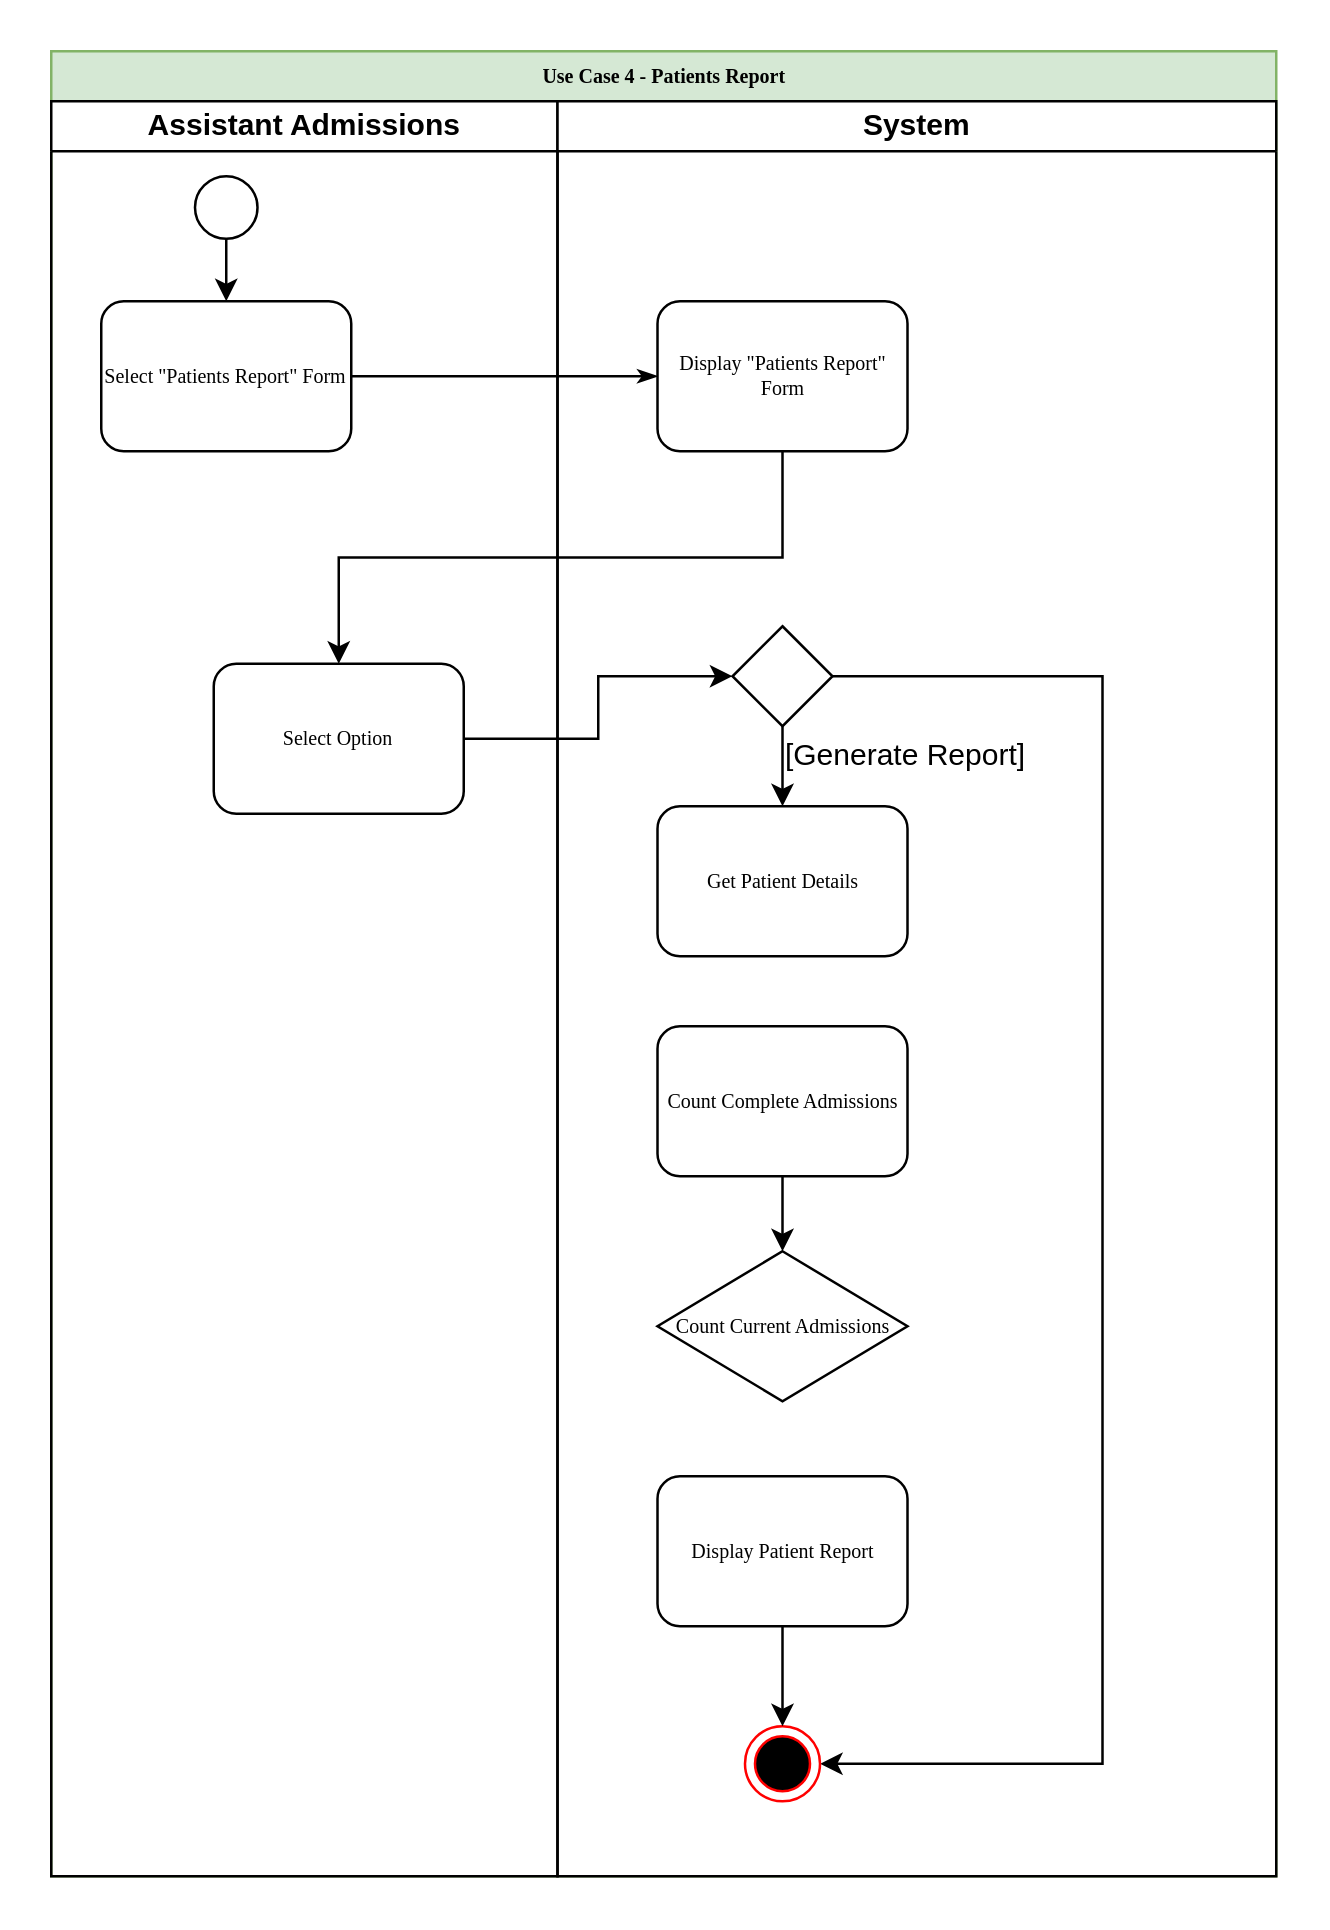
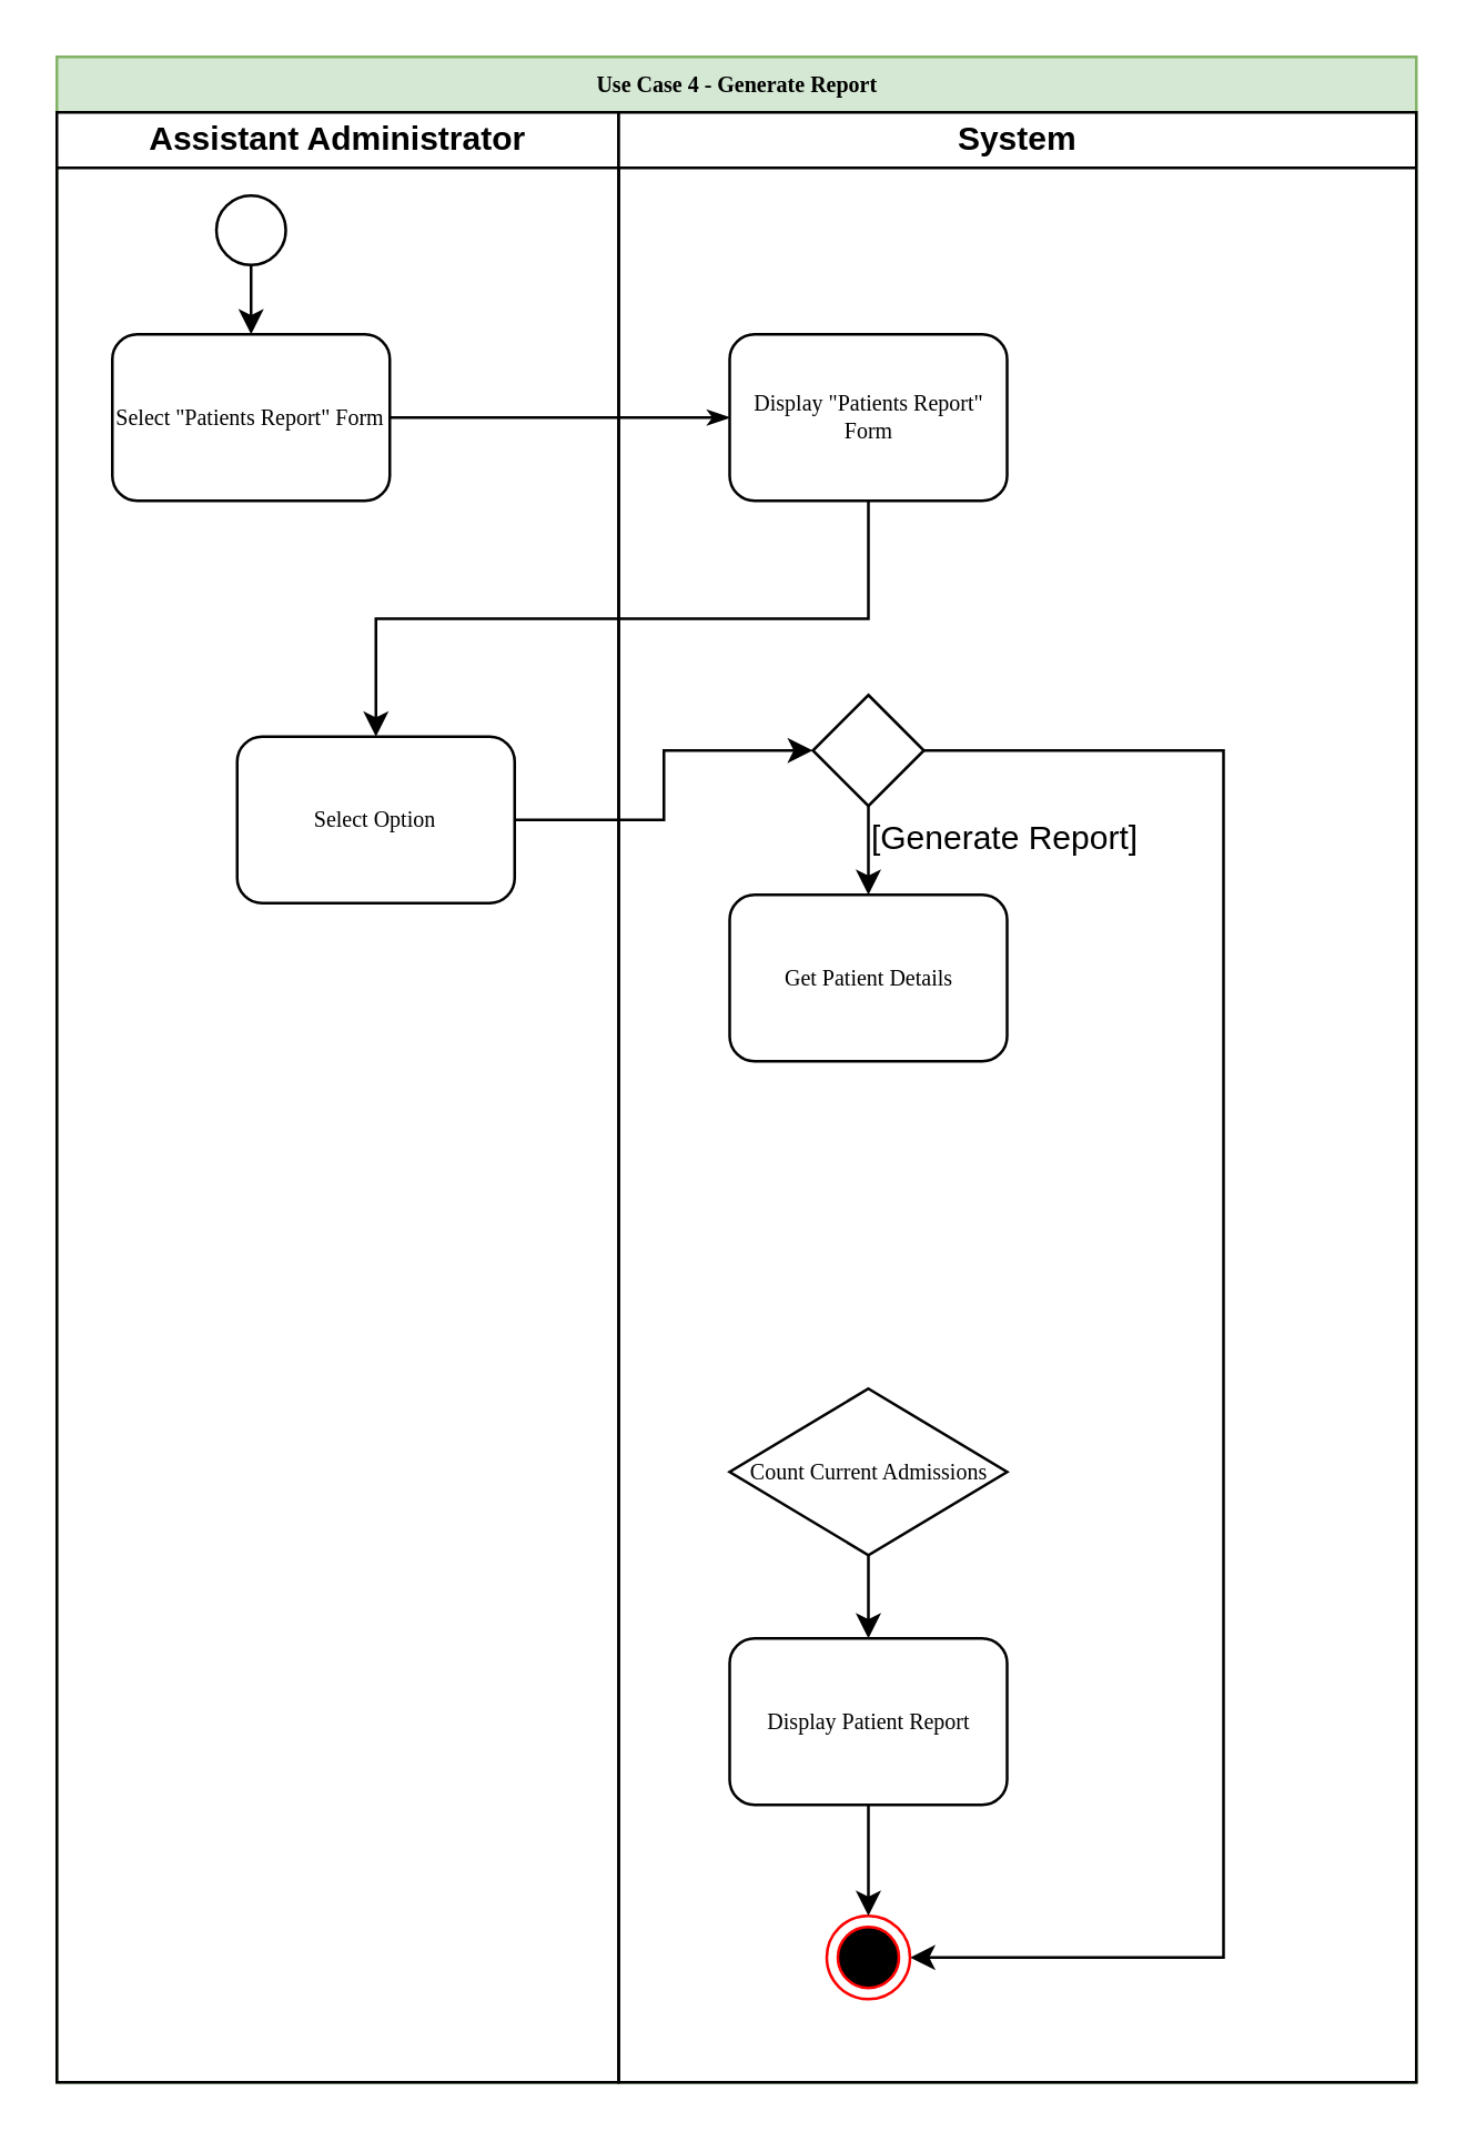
- <mxCell id="2" value="Use Case 4 - Patients Report" style="swimlane;html=1;childLayout=stackLayout;startSize=20;rounded=0;shadow=0;labelBackgroundColor=none;strokeWidth=1;fontFamily=Verdana;fontSize=8;align=center;fillColor=#d5e8d4;strokeColor=#82b366;" parent="1" vertex="1"><mxGeometry x="20" y="20" width="490" height="730" as="geometry" /></mxCell>
+ <mxCell id="2" value="Use Case 4 - Generate Report" style="swimlane;html=1;childLayout=stackLayout;startSize=20;rounded=0;shadow=0;labelBackgroundColor=none;strokeWidth=1;fontFamily=Verdana;fontSize=8;align=center;fillColor=#d5e8d4;strokeColor=#82b366;" parent="1" vertex="1"><mxGeometry x="20" y="20" width="490" height="730" as="geometry" /></mxCell>
- <mxCell id="3" value="Assistant Admissions" style="swimlane;html=1;startSize=20;" parent="2" vertex="1"><mxGeometry y="20" width="202.5" height="710" as="geometry" /></mxCell>
+ <mxCell id="3" value="Assistant Administrator" style="swimlane;html=1;startSize=20;" parent="2" vertex="1"><mxGeometry y="20" width="202.5" height="710" as="geometry" /></mxCell>
- <mxCell id="21" value="Count Complete Admissions" style="rounded=1;whiteSpace=wrap;html=1;shadow=0;labelBackgroundColor=none;strokeWidth=1;fontFamily=Verdana;fontSize=8;align=center;" parent="10" vertex="1"><mxGeometry x="40" y="370" width="100" height="60" as="geometry" /></mxCell>
- <mxCell id="11" style="edgeStyle=orthogonalEdgeStyle;rounded=0;orthogonalLoop=1;jettySize=auto;html=1;exitX=0.5;exitY=1;exitDx=0;exitDy=0;entryX=0.5;entryY=0;entryDx=0;entryDy=0;" parent="10" source="21" target="22" edge="1"><mxGeometry relative="1" as="geometry"><mxPoint x="90" y="440" as="sourcePoint" /></mxGeometry></mxCell>
+ <mxCell id="12" value="" style="edgeStyle=orthogonalEdgeStyle;rounded=0;orthogonalLoop=1;jettySize=auto;html=1;" parent="10" source="22" target="18" edge="1"><mxGeometry relative="1" as="geometry" /></mxCell>
